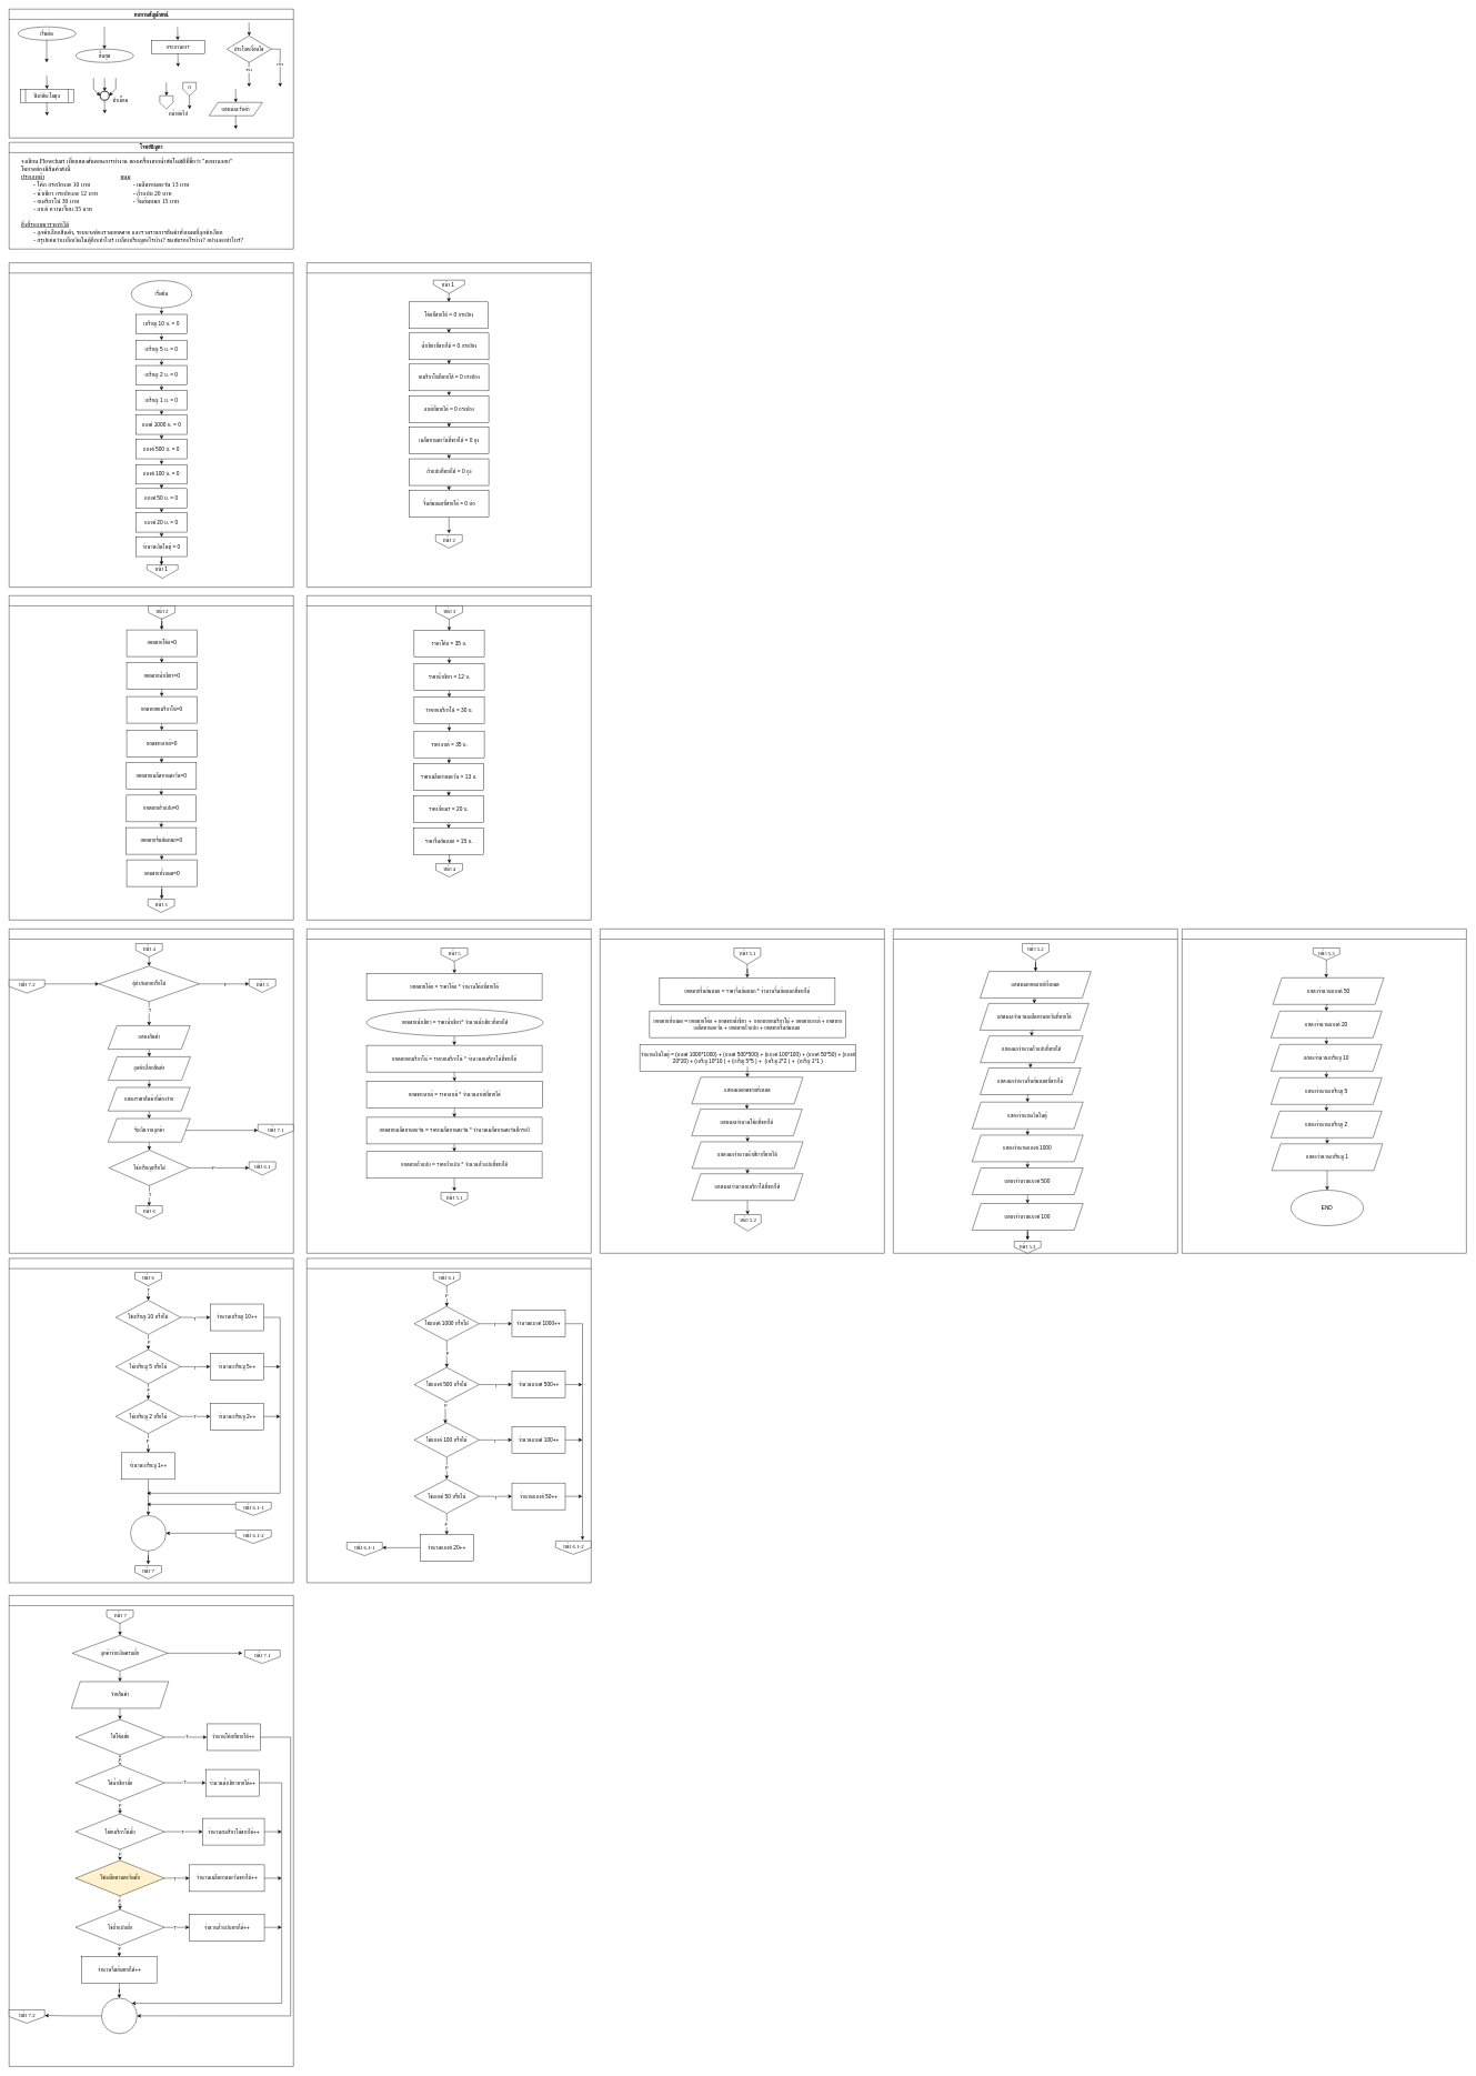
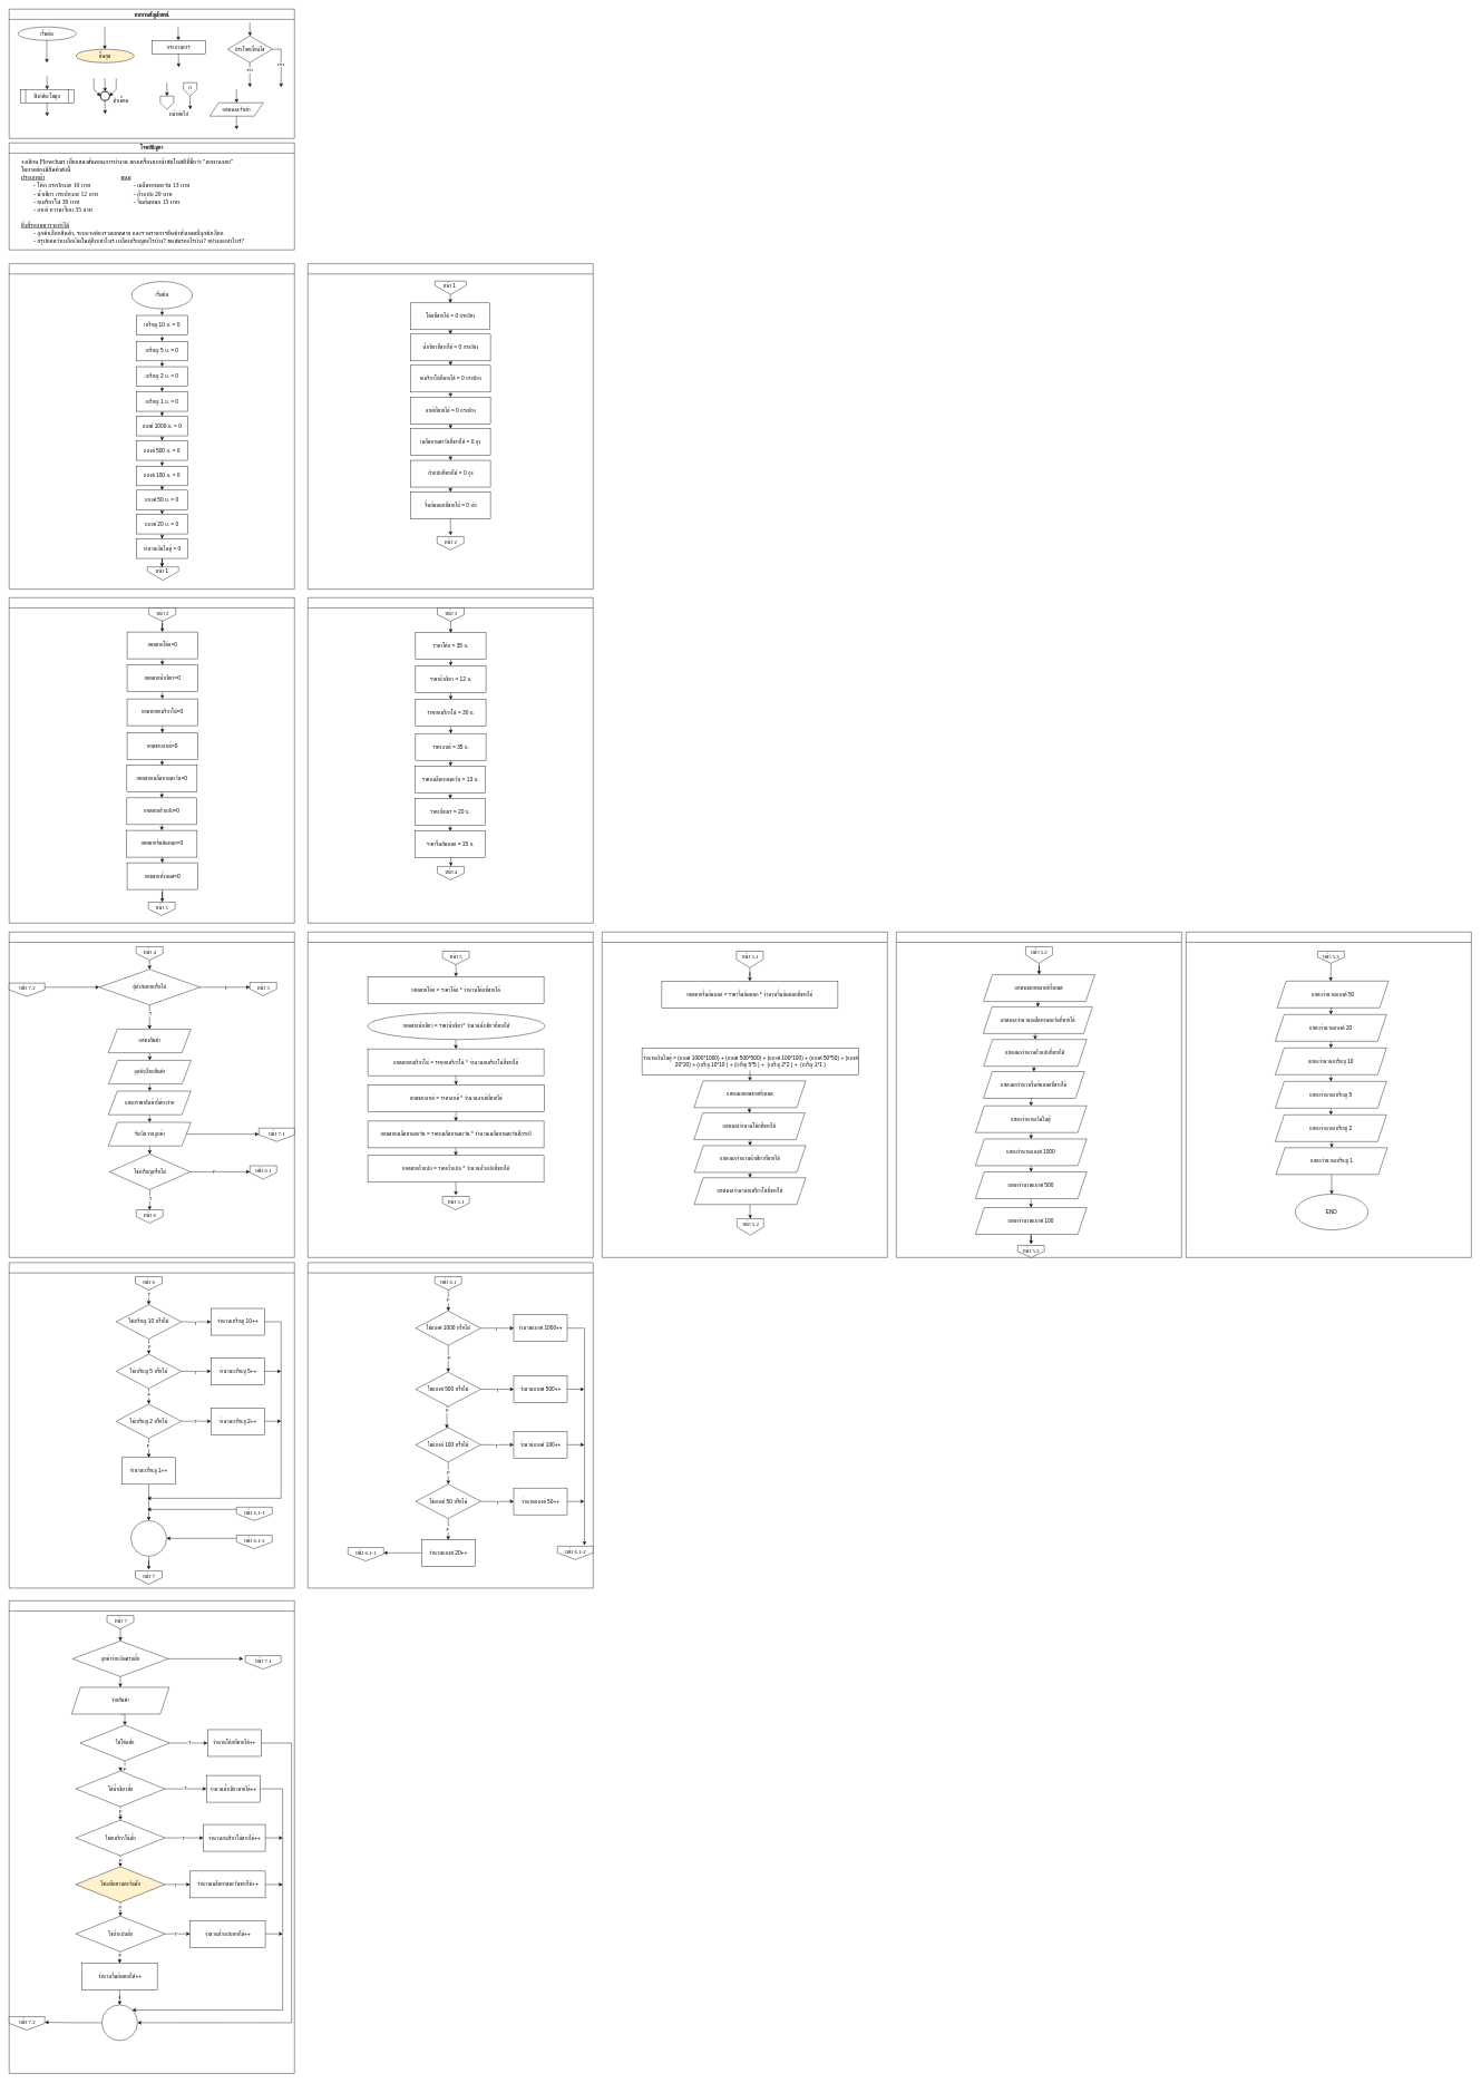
- <mxCell id="5" value="&lt;font face=&quot;Sarabun&quot;&gt;สิ้นสุด&lt;/font&gt;" style="ellipse;whiteSpace=wrap;html=1;" parent="2" vertex="1"><mxGeometry x="150" y="90" width="130" height="30" as="geometry" /></mxCell>
+ <mxCell id="5" value="&lt;font face=&quot;Sarabun&quot;&gt;สิ้นสุด&lt;/font&gt;" style="ellipse;whiteSpace=wrap;html=1;fillColor=#fff2cc;" parent="2" vertex="1"><mxGeometry x="150" y="90" width="130" height="30" as="geometry" /></mxCell>
- <mxCell id="258" value="ยอดขายทั้งหมด = ยอดขายโค้ก + ยอดขายน้ำขียว +&amp;nbsp; ยอกขายอเมริกาโน่ + ยอดขายลาเต้ + ยอดขายเมล็ดทานตะวัน + ยอดขายถั่วแปบ + ยอดขายจิ้นส้มหมก&amp;nbsp;" style="rounded=0;whiteSpace=wrap;html=1;" vertex="1" parent="254"><mxGeometry x="111.5" y="184.5" width="441" height="60" as="geometry" /></mxCell>
- <mxCell id="284" value="ใช่โค้กมั้ย" style="rhombus;whiteSpace=wrap;html=1;" vertex="1" parent="274"><mxGeometry x="149.5" y="279" width="200" height="80" as="geometry" /></mxCell>
+ <mxCell id="284" value="ใช่โค้กมั้ย" style="rhombus;whiteSpace=wrap;html=1;" vertex="1" parent="274"><mxGeometry x="159.5" y="279" width="200" height="80" as="geometry" /></mxCell>
